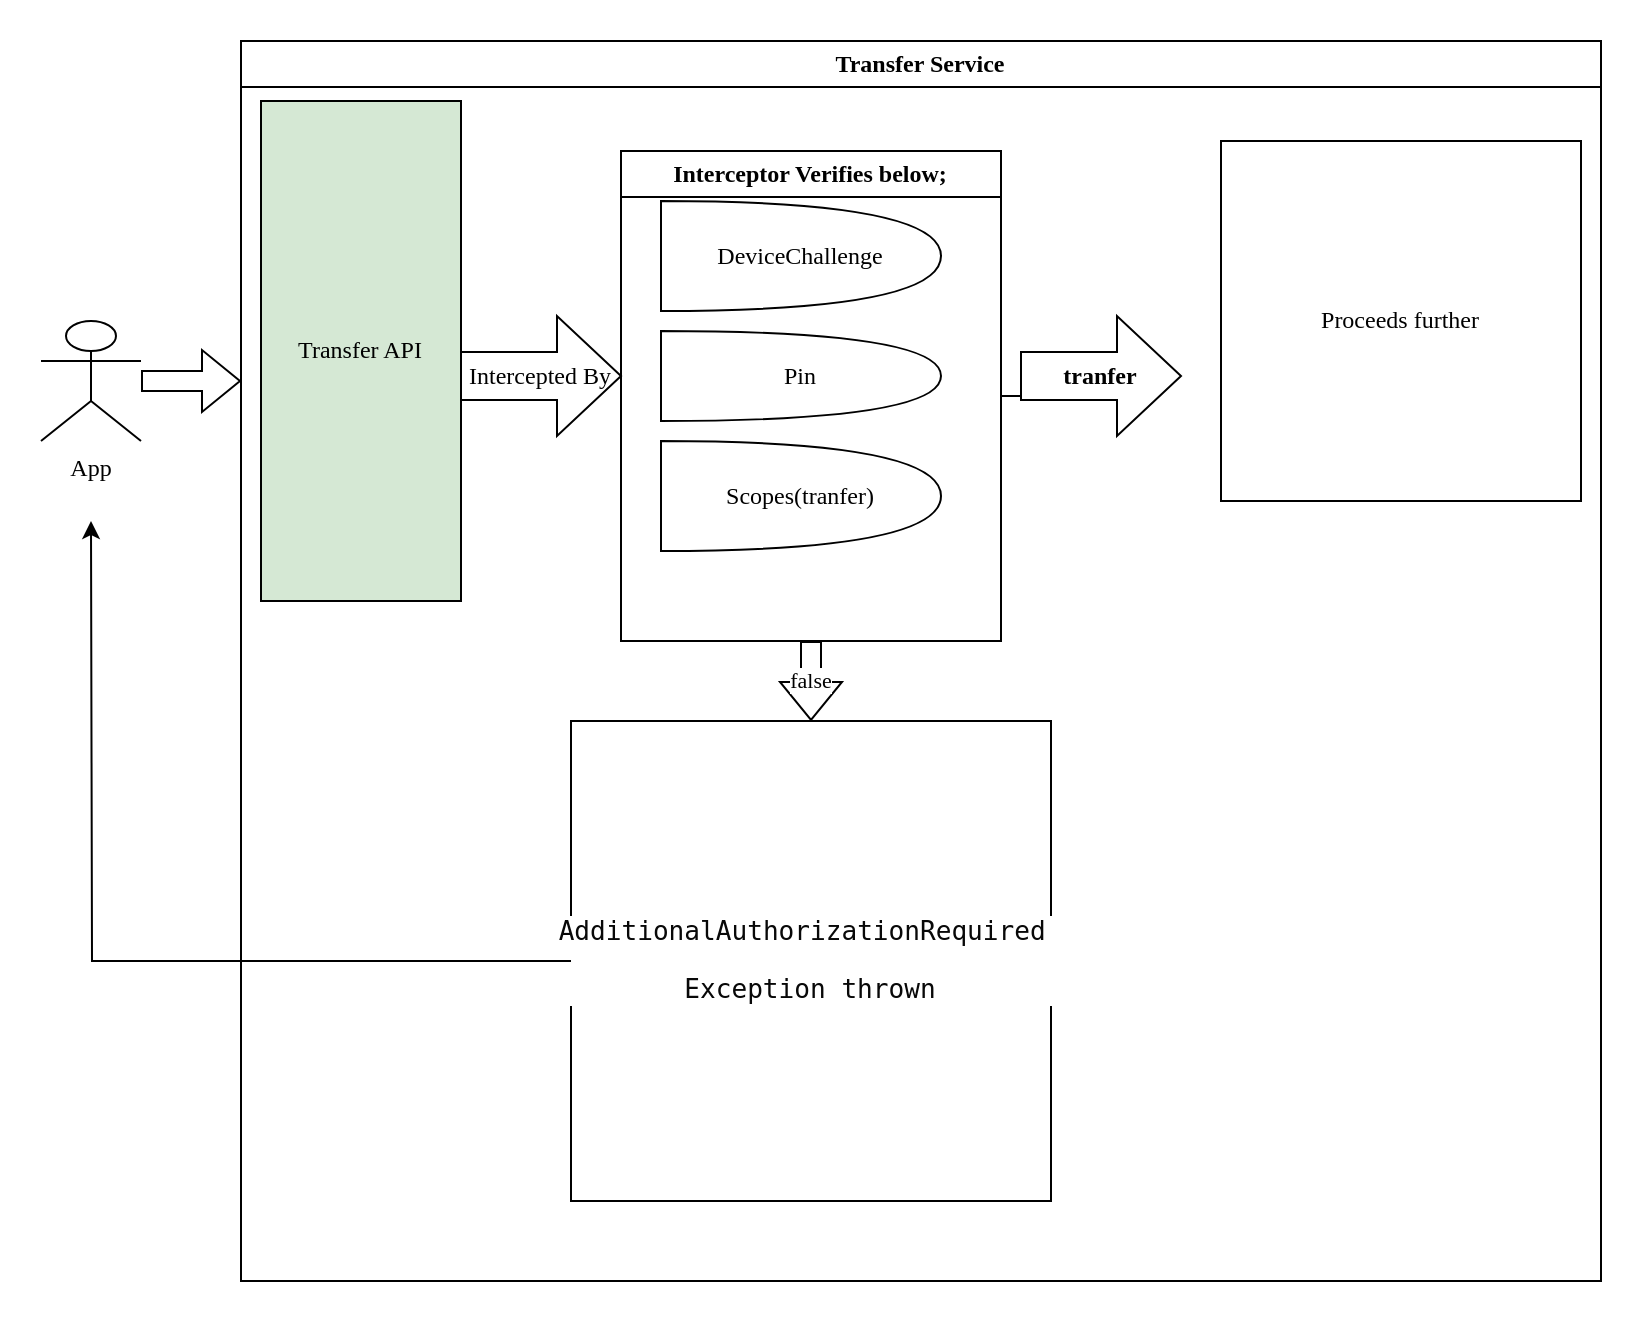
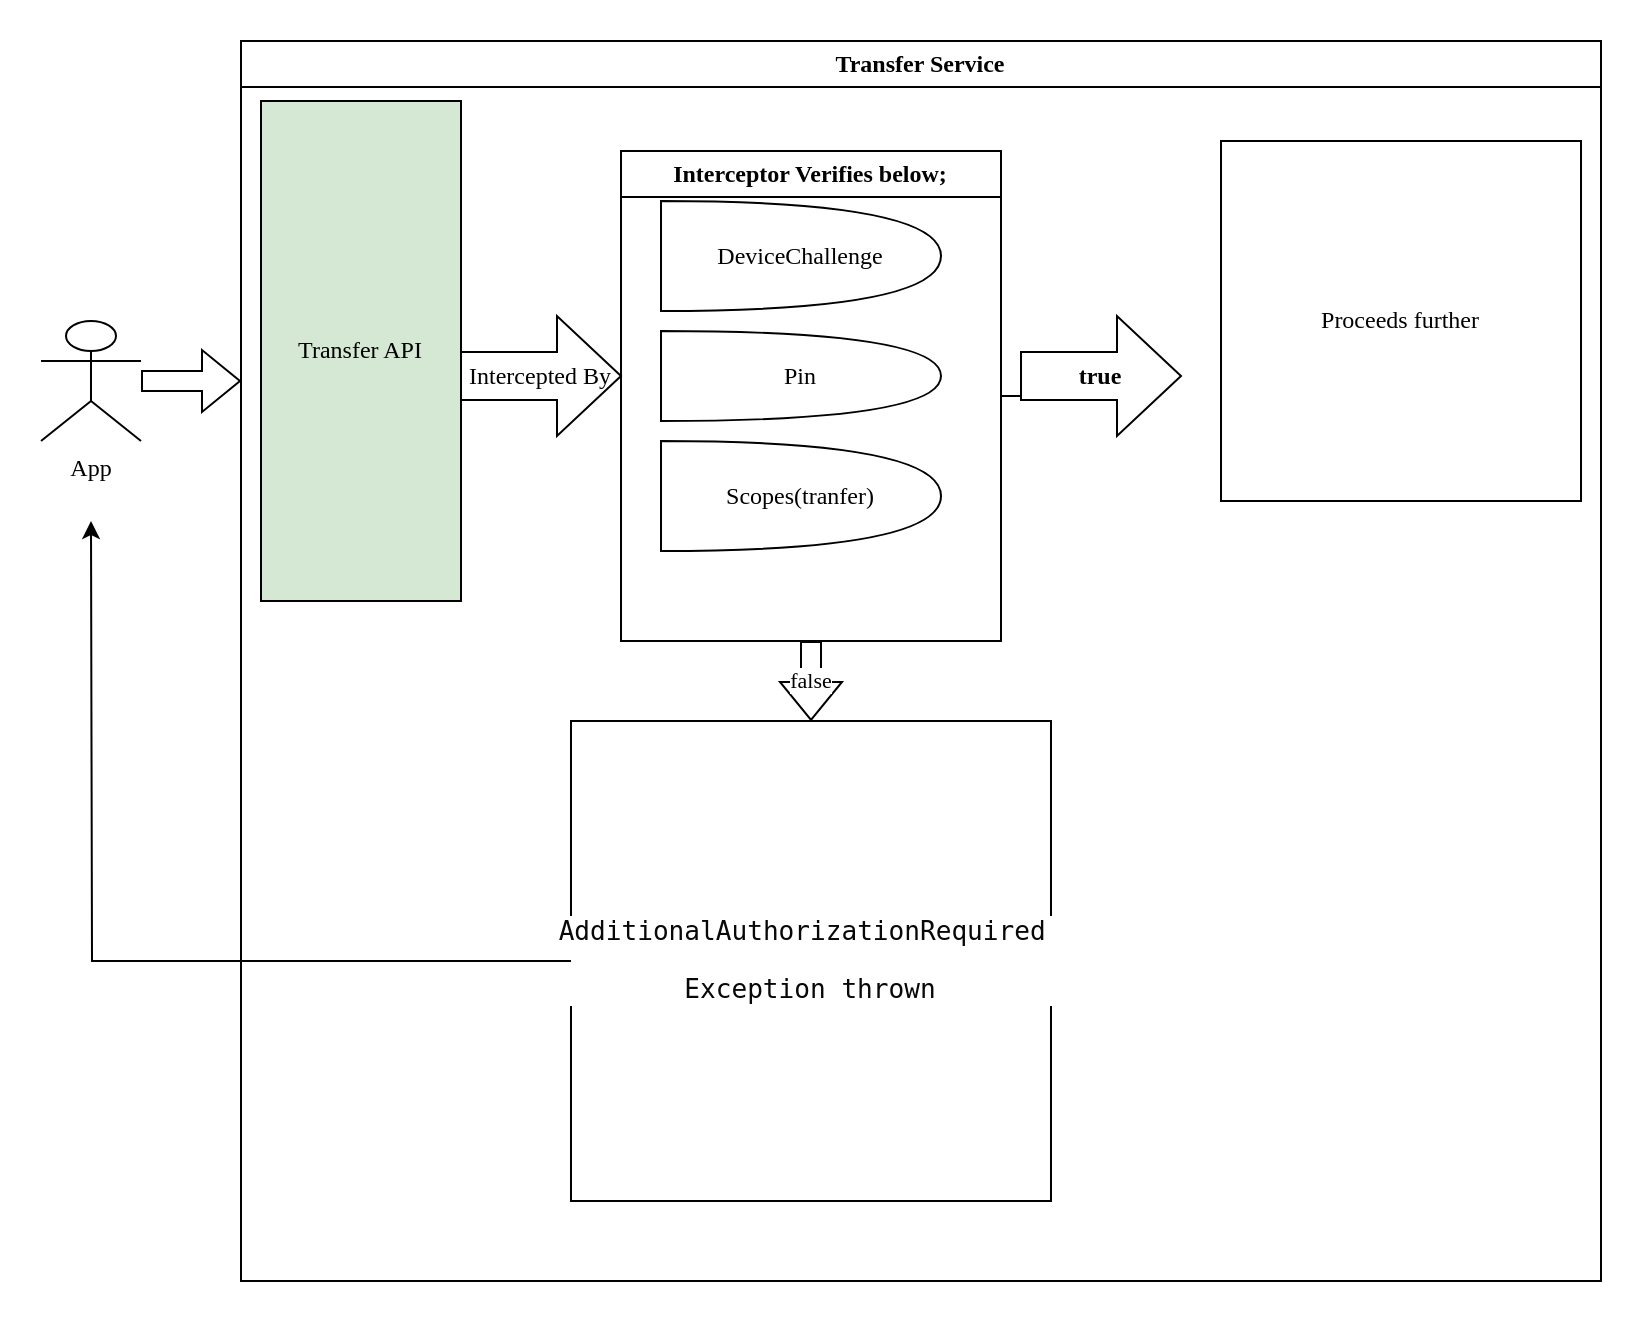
- <mxCell id="11" value="tranfer" style="shape=singleArrow;whiteSpace=wrap;html=1;arrowWidth=0.4;arrowSize=0.4;fontFamily=Comic Sans MS;fontStyle=1;startSize=23;" vertex="1" parent="4"><mxGeometry x="390" y="137.5" width="80" height="60" as="geometry" /></mxCell>
+ <mxCell id="11" value="true" style="shape=singleArrow;whiteSpace=wrap;html=1;arrowWidth=0.4;arrowSize=0.4;fontFamily=Comic Sans MS;fontStyle=1;startSize=23;" vertex="1" parent="4"><mxGeometry x="390" y="137.5" width="80" height="60" as="geometry" /></mxCell>
